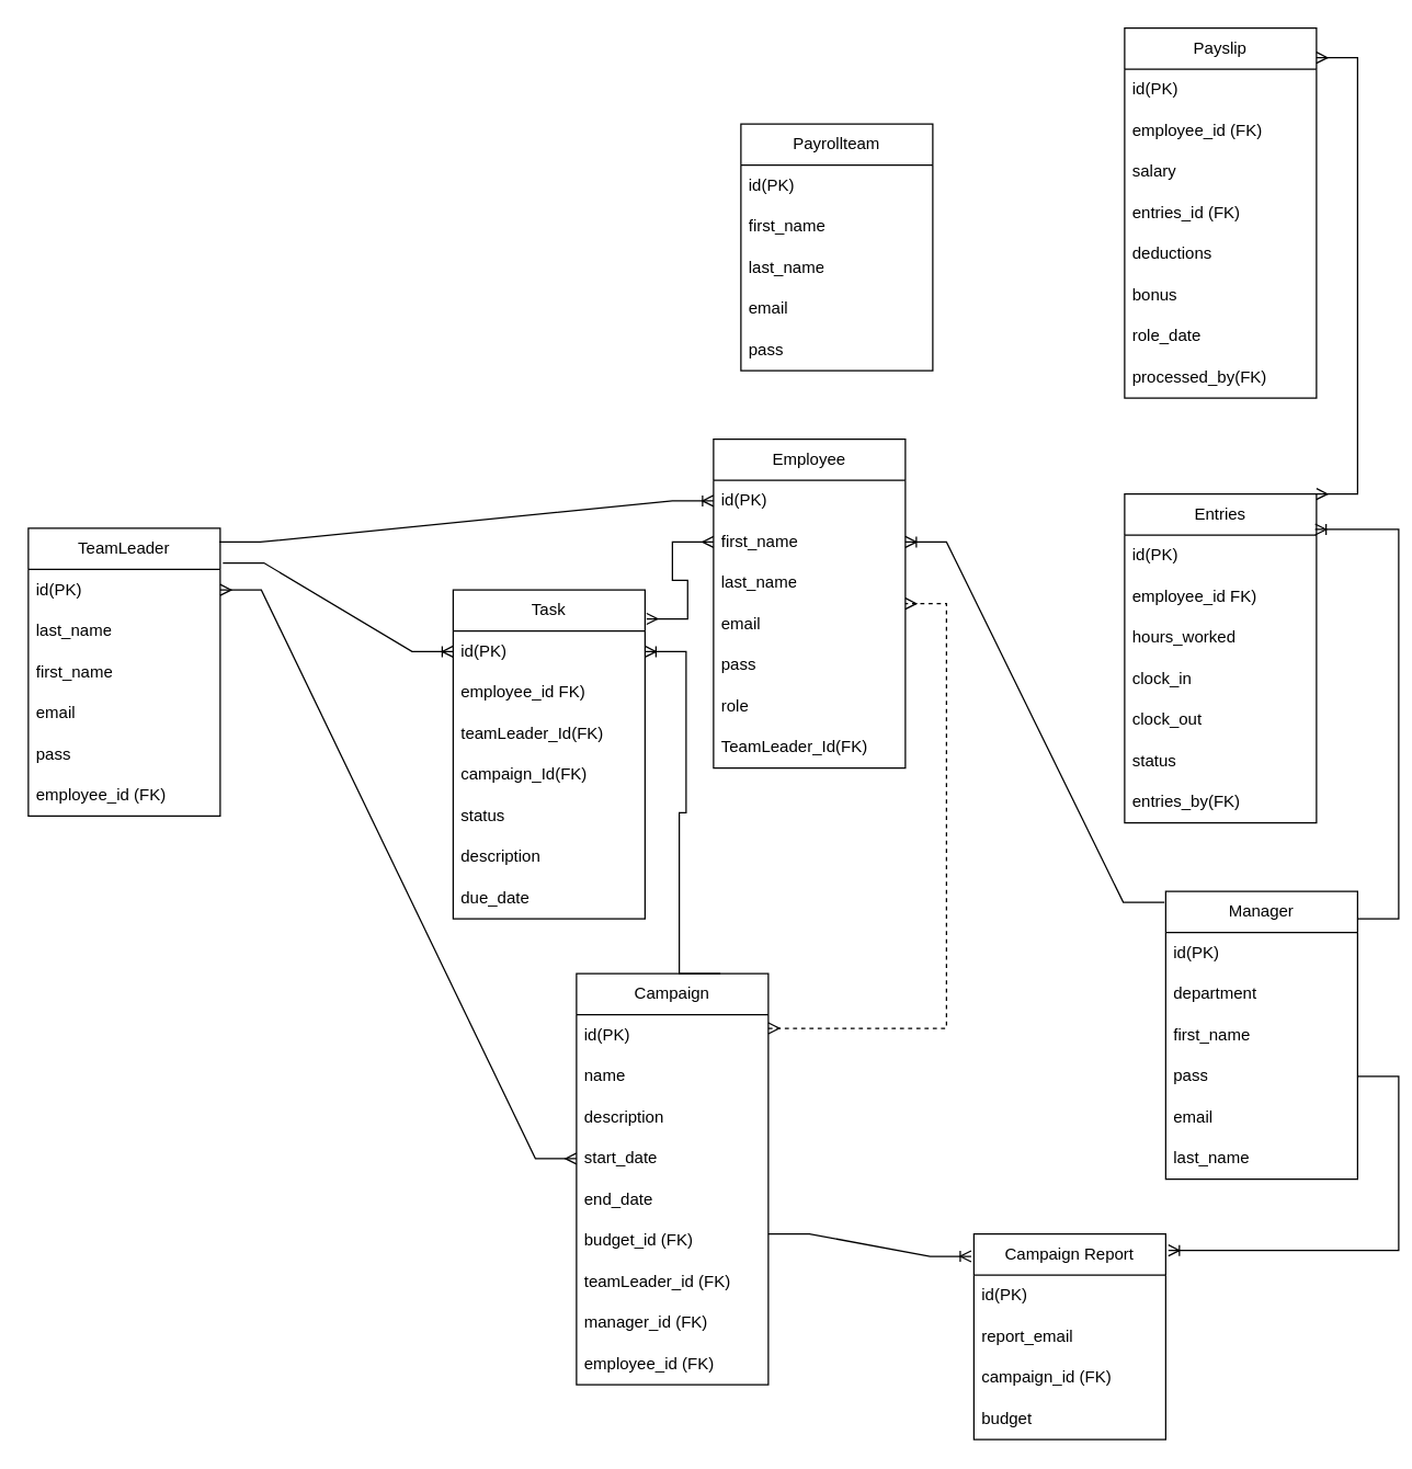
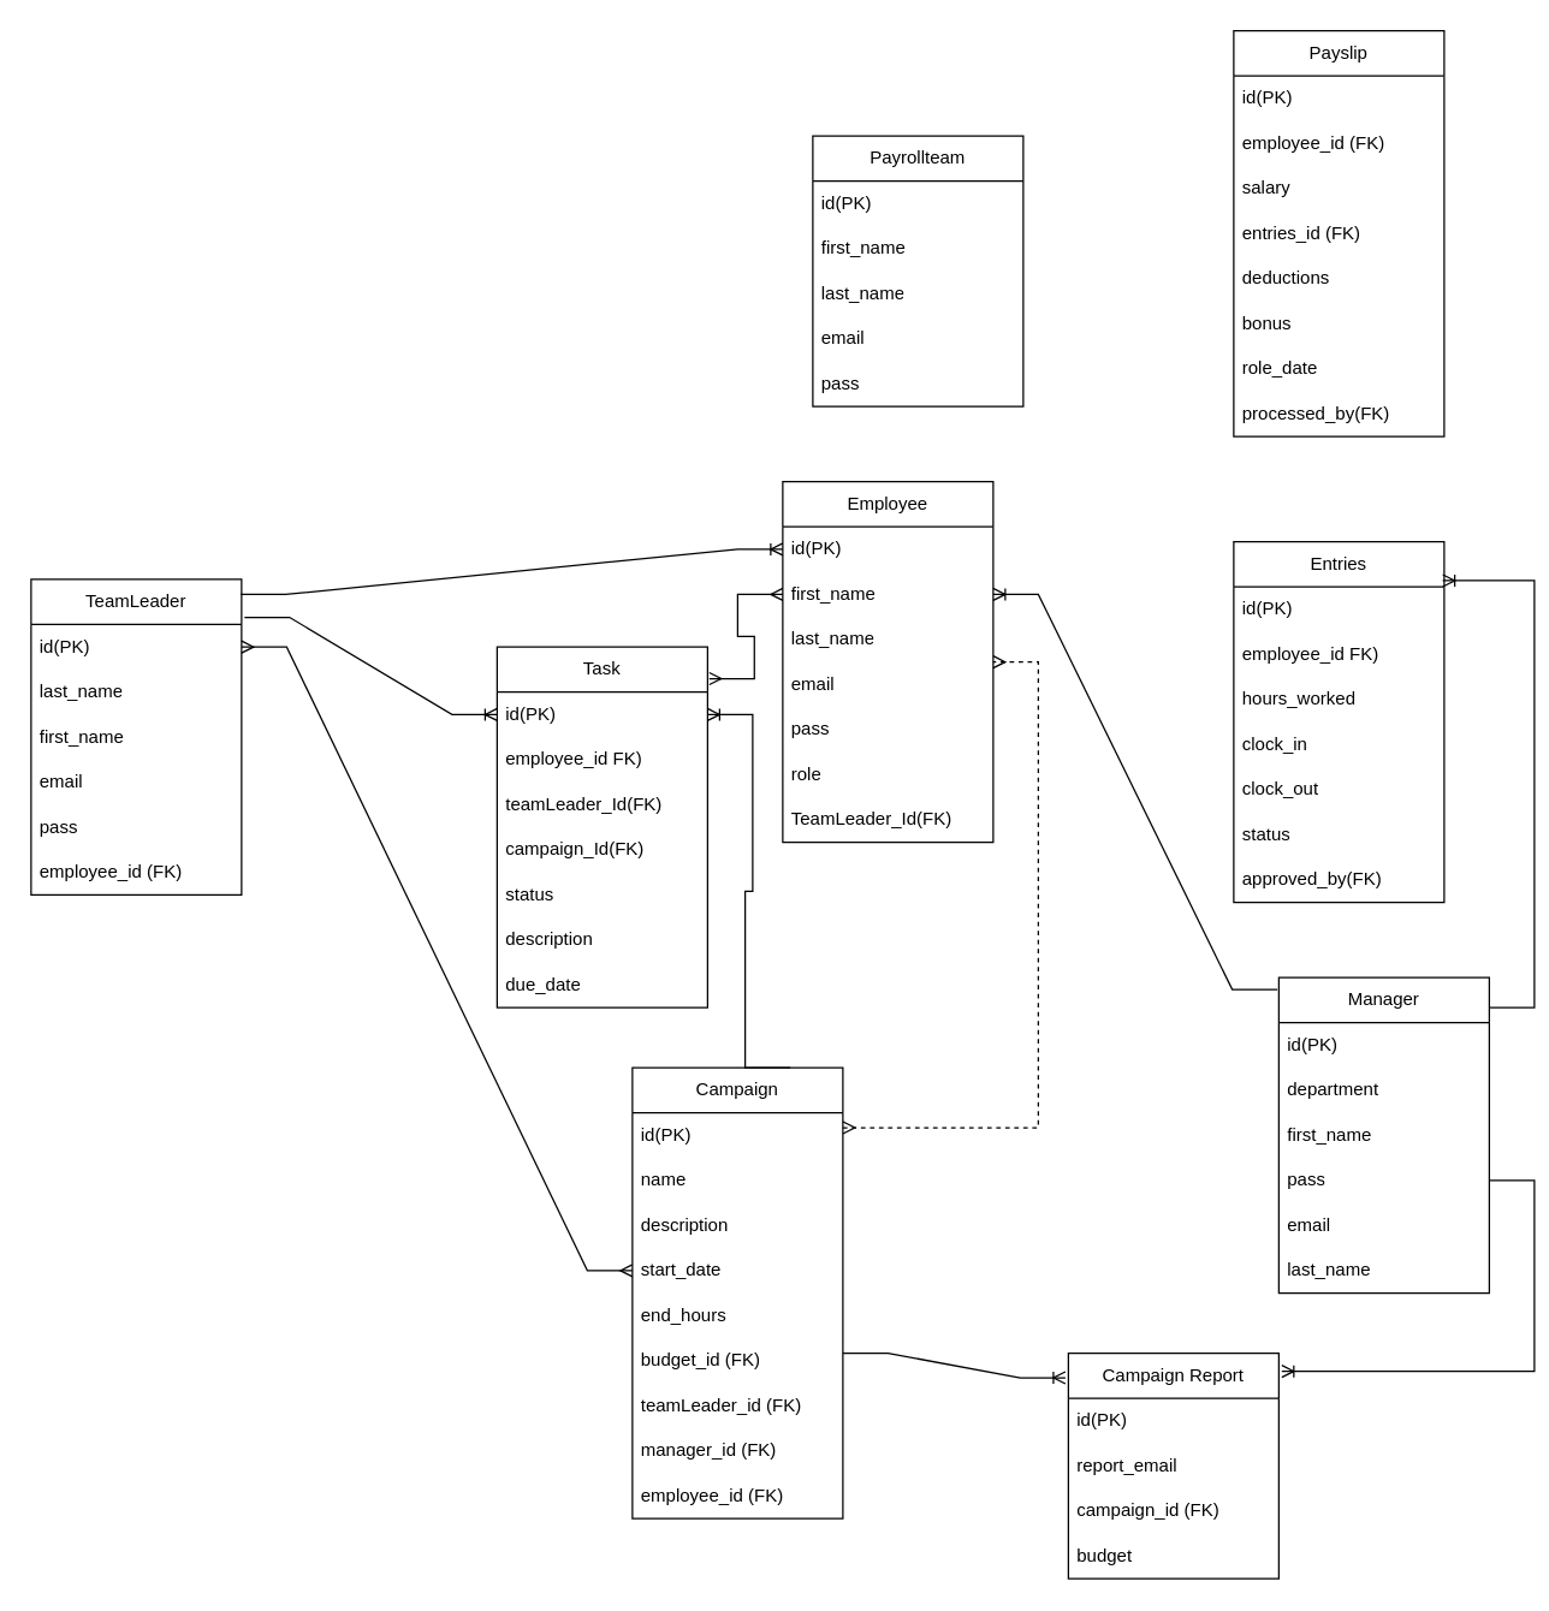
- <mxCell id="62" value="" style="edgeStyle=entityRelationEdgeStyle;fontSize=12;html=1;endArrow=ERmany;startArrow=ERmany;rounded=0;entryX=1;entryY=0.08;entryDx=0;entryDy=0;entryPerimeter=0;exitX=1;exitY=0;exitDx=0;exitDy=0;" parent="1" source="10" target="18" edge="1"><mxGeometry width="100" height="100" relative="1" as="geometry"><mxPoint x="950" y="403" as="sourcePoint" /><mxPoint x="1120" y="630" as="targetPoint" /></mxGeometry></mxCell>
- <mxCell id="17" value="entries_by(FK)" style="text;strokeColor=none;fillColor=none;align=left;verticalAlign=middle;spacingLeft=4;spacingRight=4;overflow=hidden;points=[[0,0.5],[1,0.5]];portConstraint=eastwest;rotatable=0;whiteSpace=wrap;html=1;" parent="10" vertex="1"><mxGeometry y="210" width="140" height="30" as="geometry" /></mxCell>
+ <mxCell id="17" value="approved_by(FK)" style="text;strokeColor=none;fillColor=none;align=left;verticalAlign=middle;spacingLeft=4;spacingRight=4;overflow=hidden;points=[[0,0.5],[1,0.5]];portConstraint=eastwest;rotatable=0;whiteSpace=wrap;html=1;" parent="10" vertex="1"><mxGeometry y="210" width="140" height="30" as="geometry" /></mxCell>
- <mxCell id="32" value="end_date" style="text;strokeColor=none;fillColor=none;align=left;verticalAlign=middle;spacingLeft=4;spacingRight=4;overflow=hidden;points=[[0,0.5],[1,0.5]];portConstraint=eastwest;rotatable=0;whiteSpace=wrap;html=1;" parent="27" vertex="1"><mxGeometry y="150" width="140" height="30" as="geometry" /></mxCell>
+ <mxCell id="32" value="end_hours" style="text;strokeColor=none;fillColor=none;align=left;verticalAlign=middle;spacingLeft=4;spacingRight=4;overflow=hidden;points=[[0,0.5],[1,0.5]];portConstraint=eastwest;rotatable=0;whiteSpace=wrap;html=1;" parent="27" vertex="1"><mxGeometry y="150" width="140" height="30" as="geometry" /></mxCell>
